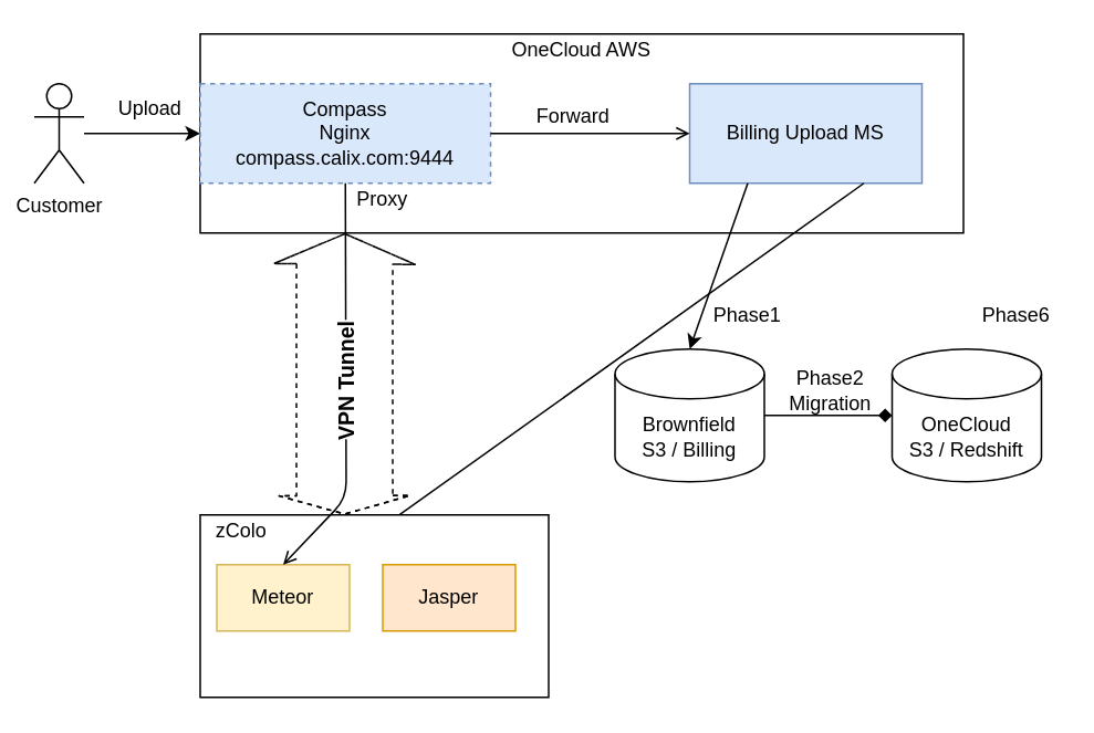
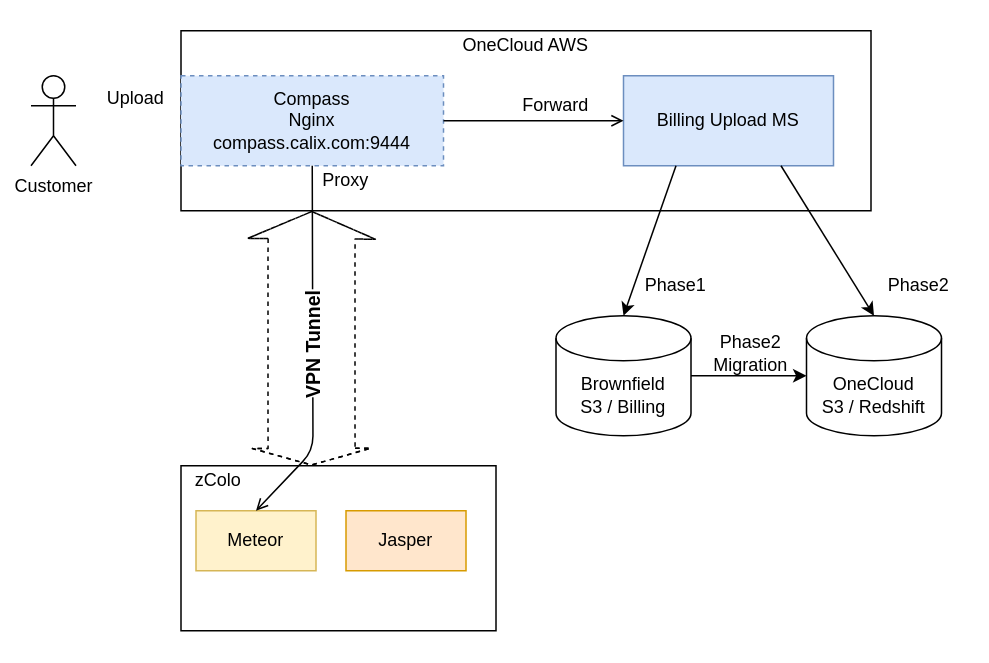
- <mxCell id="17" value="Forward" style="text;html=1;strokeColor=none;fillColor=none;align=center;verticalAlign=middle;whiteSpace=wrap;rounded=0;" parent="1" vertex="1"><mxGeometry x="325" y="60" width="40" height="20" as="geometry" /></mxCell>
+ <mxCell id="17" value="Forward" style="text;html=1;strokeColor=none;fillColor=none;align=center;verticalAlign=middle;whiteSpace=wrap;rounded=0;" parent="1" vertex="1"><mxGeometry x="350" y="60" width="40" height="20" as="geometry" /></mxCell>
- <mxCell id="14" value="" style="endArrow=classic;html=1;entryX=0;entryY=0.5;entryDx=0;entryDy=0;" parent="1" source="7" target="16" edge="1"><mxGeometry width="50" height="50" relative="1" as="geometry"><mxPoint x="370" y="310" as="sourcePoint" /><mxPoint x="420" y="260" as="targetPoint" /></mxGeometry></mxCell>
- <mxCell id="11" value="Phase6" style="text;html=1;strokeColor=none;fillColor=none;align=center;verticalAlign=middle;whiteSpace=wrap;rounded=0;" parent="1" vertex="1"><mxGeometry x="587" y="180" width="50" height="20" as="geometry" /></mxCell>
+ <mxCell id="11" value="Phase2" style="text;html=1;strokeColor=none;fillColor=none;align=center;verticalAlign=middle;whiteSpace=wrap;rounded=0;" parent="1" vertex="1"><mxGeometry x="587" y="180" width="50" height="20" as="geometry" /></mxCell>
- <mxCell id="9" value="" style="endArrow=classic;html=1;exitX=0.75;exitY=1;exitDx=0;exitDy=0;" parent="1" source="5" target="20" edge="1"><mxGeometry width="50" height="50" relative="1" as="geometry"><mxPoint x="540" y="390" as="sourcePoint" /><mxPoint x="415" y="210" as="targetPoint" /></mxGeometry></mxCell>
+ <mxCell id="9" value="" style="endArrow=classic;html=1;entryX=0.5;entryY=0;entryDx=0;entryDy=0;entryPerimeter=0;exitX=0.75;exitY=1;exitDx=0;exitDy=0;" parent="1" source="5" target="6" edge="1"><mxGeometry width="50" height="50" relative="1" as="geometry"><mxPoint x="540" y="390" as="sourcePoint" /><mxPoint x="415" y="210" as="targetPoint" /></mxGeometry></mxCell>
- <mxCell id="12" value="" style="endArrow=diamond;html=1;entryX=0;entryY=0.5;entryDx=0;entryDy=0;entryPerimeter=0;exitX=1;exitY=0.5;exitDx=0;exitDy=0;exitPerimeter=0;" parent="1" source="3" target="6" edge="1"><mxGeometry width="50" height="50" relative="1" as="geometry"><mxPoint x="370" y="310" as="sourcePoint" /><mxPoint x="420" y="260" as="targetPoint" /></mxGeometry></mxCell>
+ <mxCell id="12" value="" style="endArrow=classic;html=1;entryX=0;entryY=0.5;entryDx=0;entryDy=0;entryPerimeter=0;exitX=1;exitY=0.5;exitDx=0;exitDy=0;exitPerimeter=0;" parent="1" source="3" target="6" edge="1"><mxGeometry width="50" height="50" relative="1" as="geometry"><mxPoint x="370" y="310" as="sourcePoint" /><mxPoint x="420" y="260" as="targetPoint" /></mxGeometry></mxCell>
